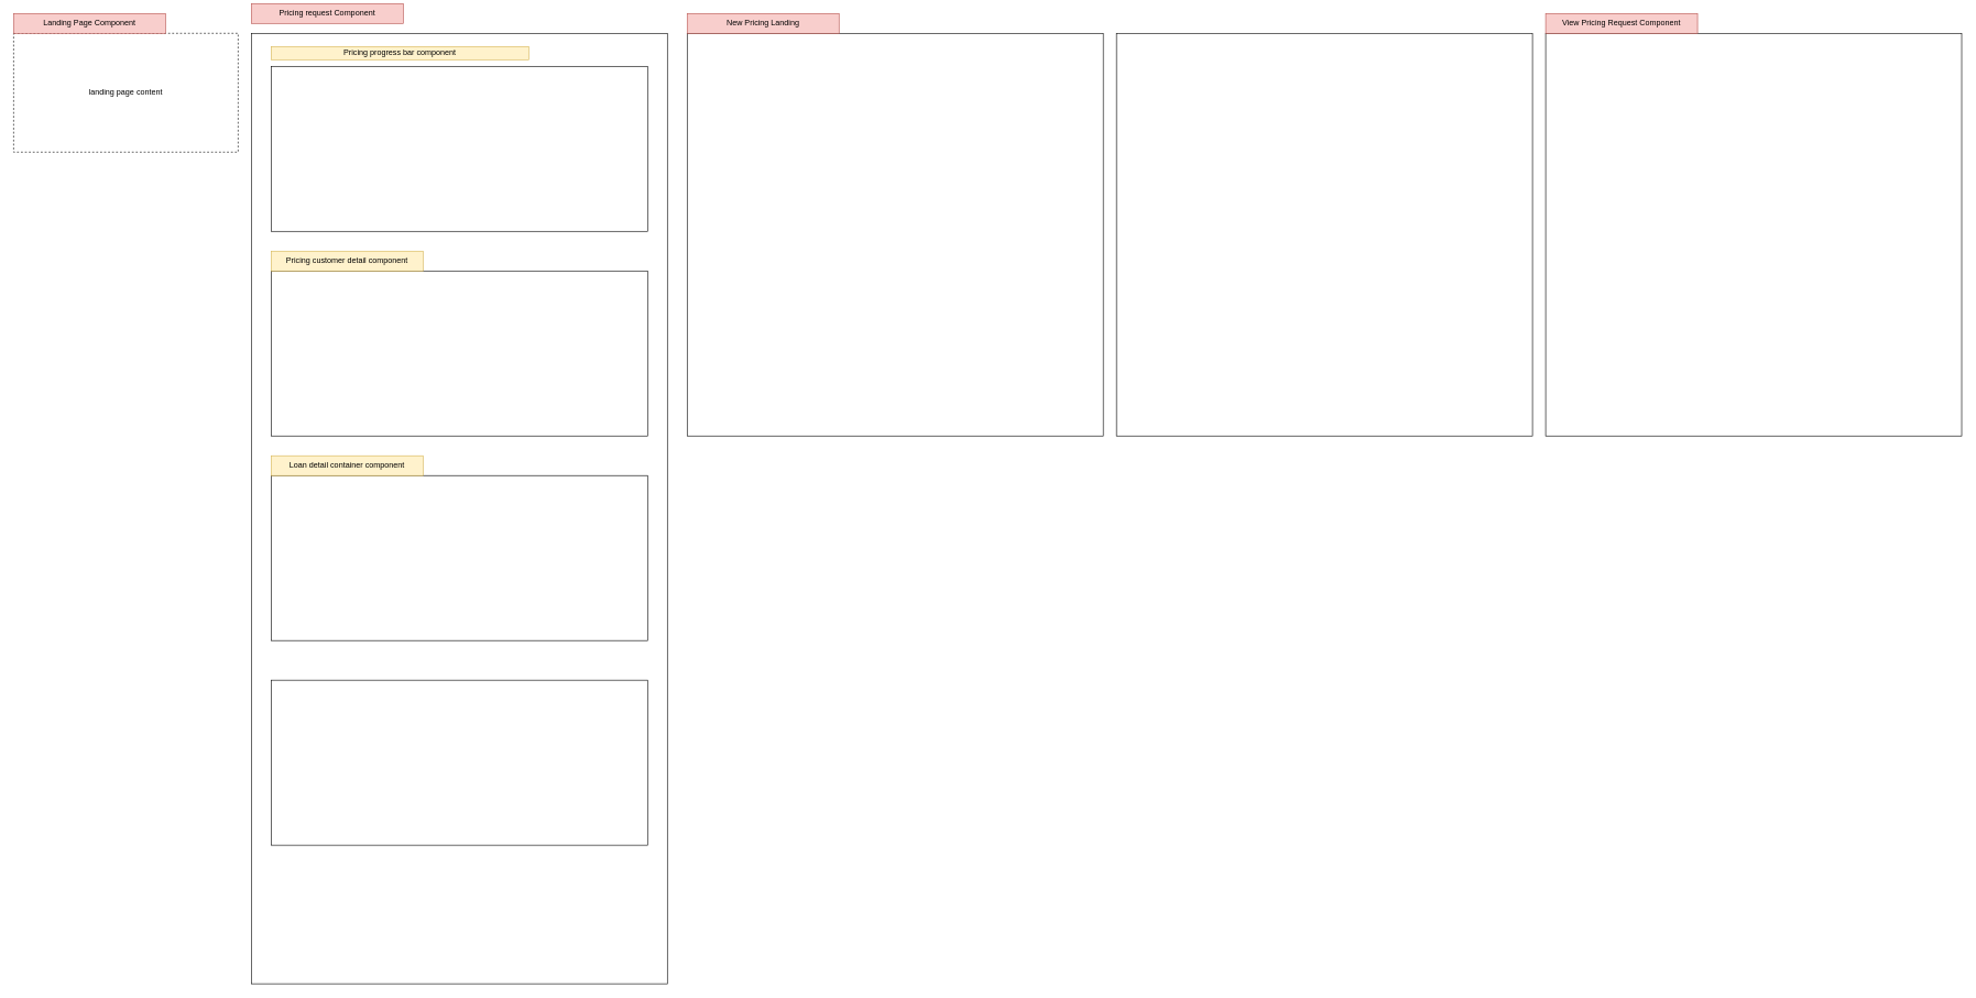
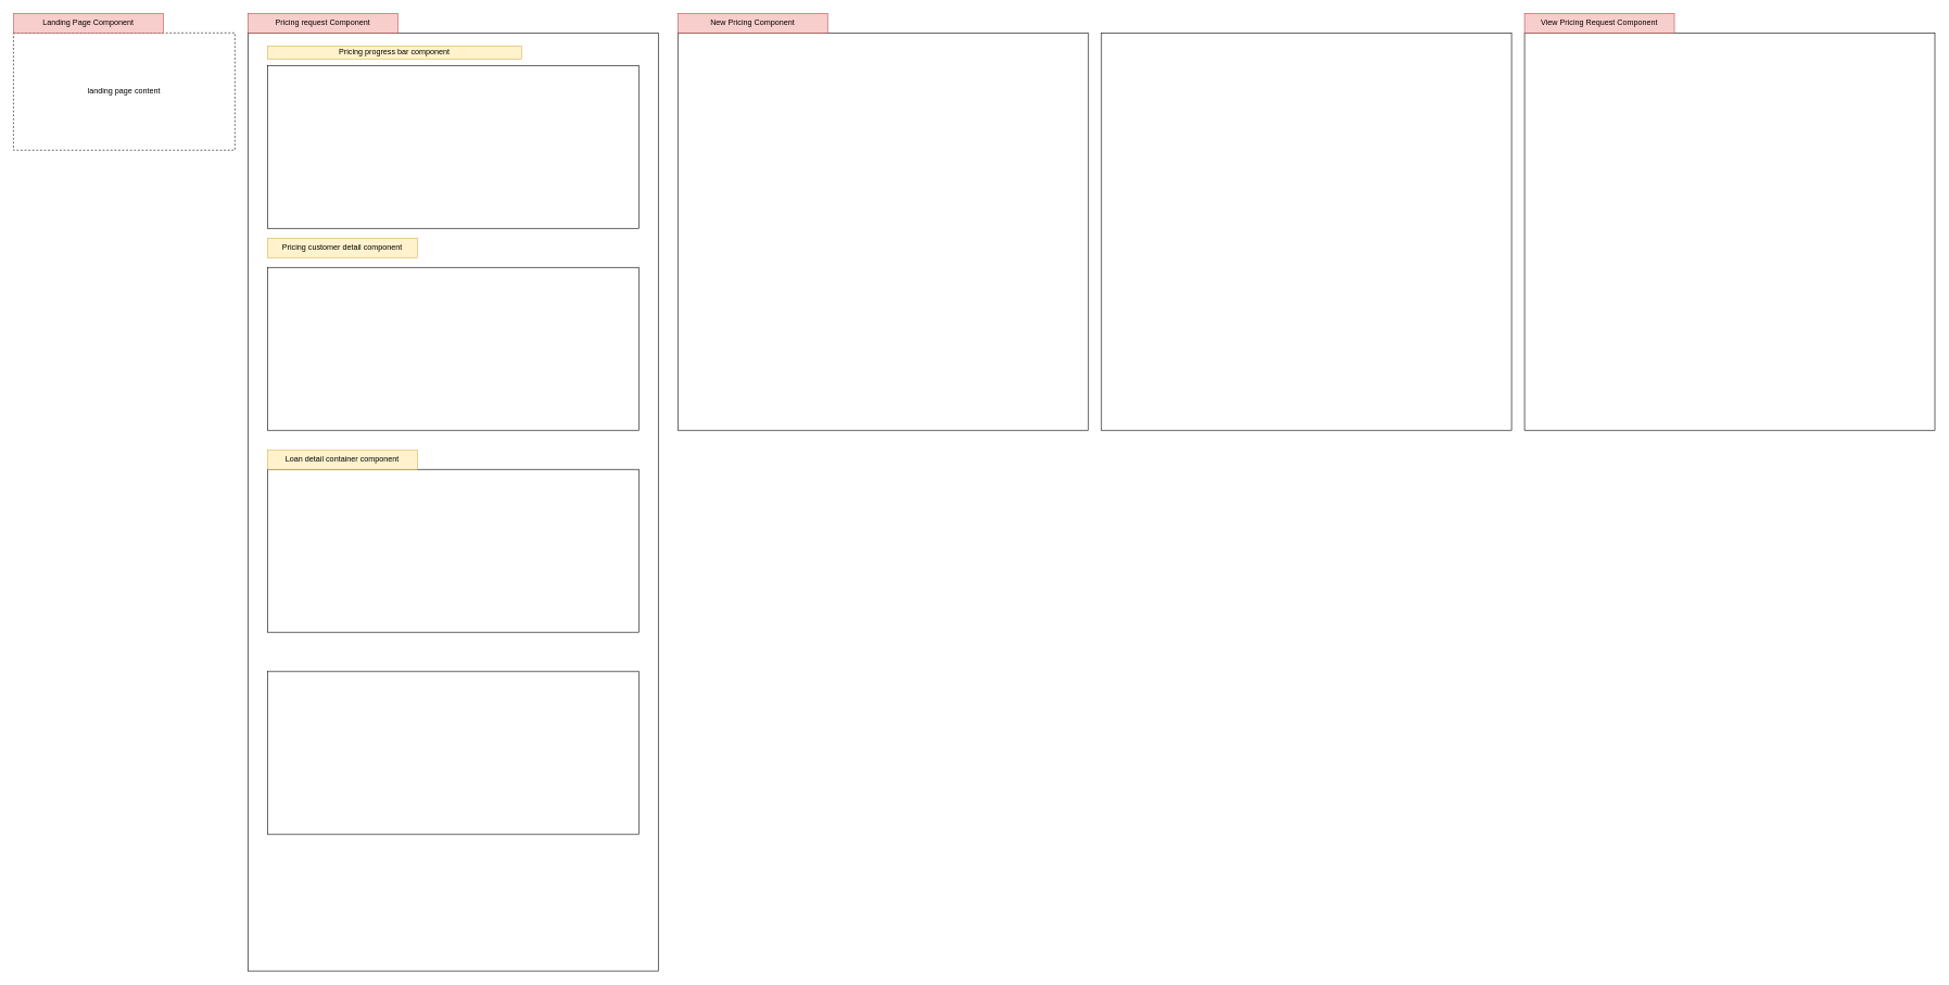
- <mxCell id="4" value="Pricing request Component" style="text;html=1;strokeColor=#b85450;fillColor=#f8cecc;align=center;verticalAlign=middle;whiteSpace=wrap;rounded=0;" vertex="1" parent="1"><mxGeometry x="380" y="5" width="230" height="30" as="geometry" /></mxCell>
+ <mxCell id="4" value="Pricing request Component" style="text;html=1;strokeColor=#b85450;fillColor=#f8cecc;align=center;verticalAlign=middle;whiteSpace=wrap;rounded=0;" vertex="1" parent="1"><mxGeometry x="380" y="20" width="230" height="30" as="geometry" /></mxCell>
- <mxCell id="5" value="New Pricing Landing" style="text;html=1;strokeColor=#b85450;fillColor=#f8cecc;align=center;verticalAlign=middle;whiteSpace=wrap;rounded=0;" vertex="1" parent="1"><mxGeometry x="1040" y="20" width="230" height="30" as="geometry" /></mxCell>
+ <mxCell id="5" value="New Pricing Component" style="text;html=1;strokeColor=#b85450;fillColor=#f8cecc;align=center;verticalAlign=middle;whiteSpace=wrap;rounded=0;" vertex="1" parent="1"><mxGeometry x="1040" y="20" width="230" height="30" as="geometry" /></mxCell>
- <mxCell id="14" value="Pricing customer detail component" style="text;html=1;strokeColor=#d6b656;fillColor=#fff2cc;align=center;verticalAlign=middle;whiteSpace=wrap;rounded=0;" vertex="1" parent="1"><mxGeometry x="410" y="380" width="230" height="30" as="geometry" /></mxCell>
+ <mxCell id="14" value="Pricing customer detail component" style="text;html=1;strokeColor=#d6b656;fillColor=#fff2cc;align=center;verticalAlign=middle;whiteSpace=wrap;rounded=0;" vertex="1" parent="1"><mxGeometry x="410" y="365" width="230" height="30" as="geometry" /></mxCell>
